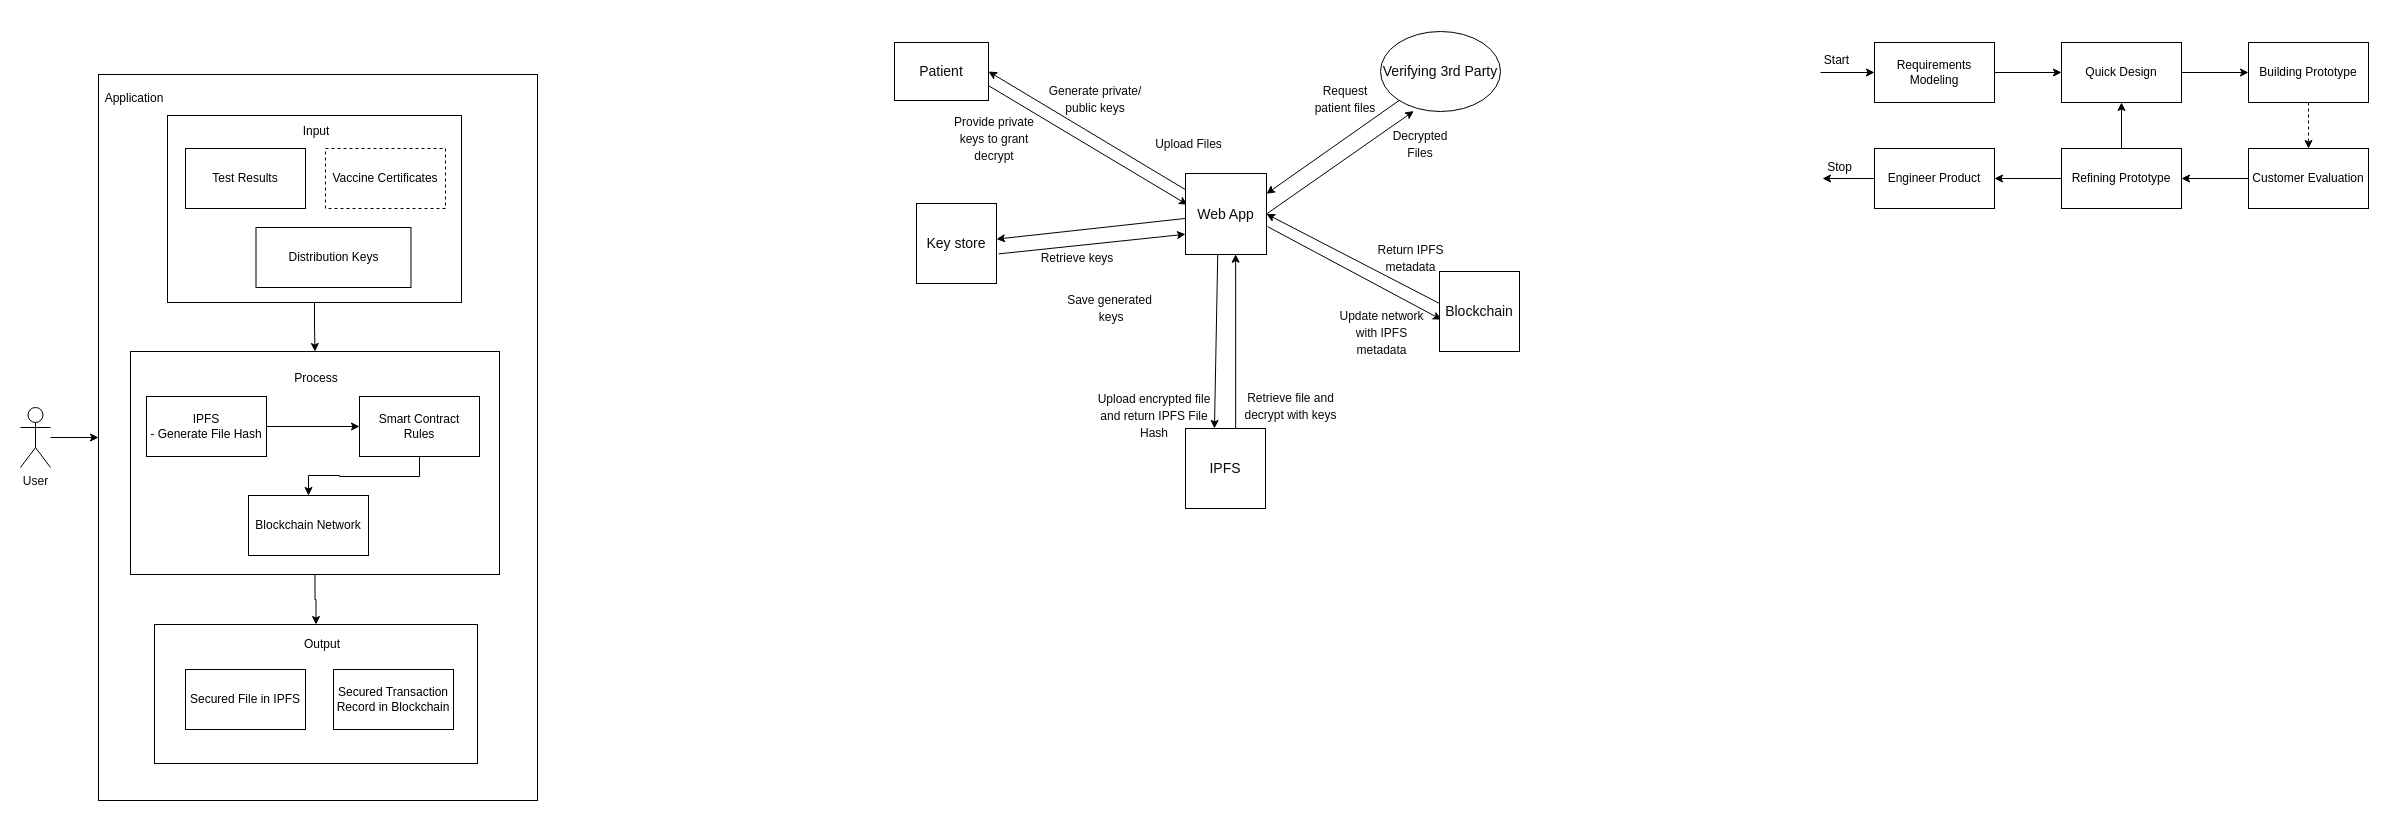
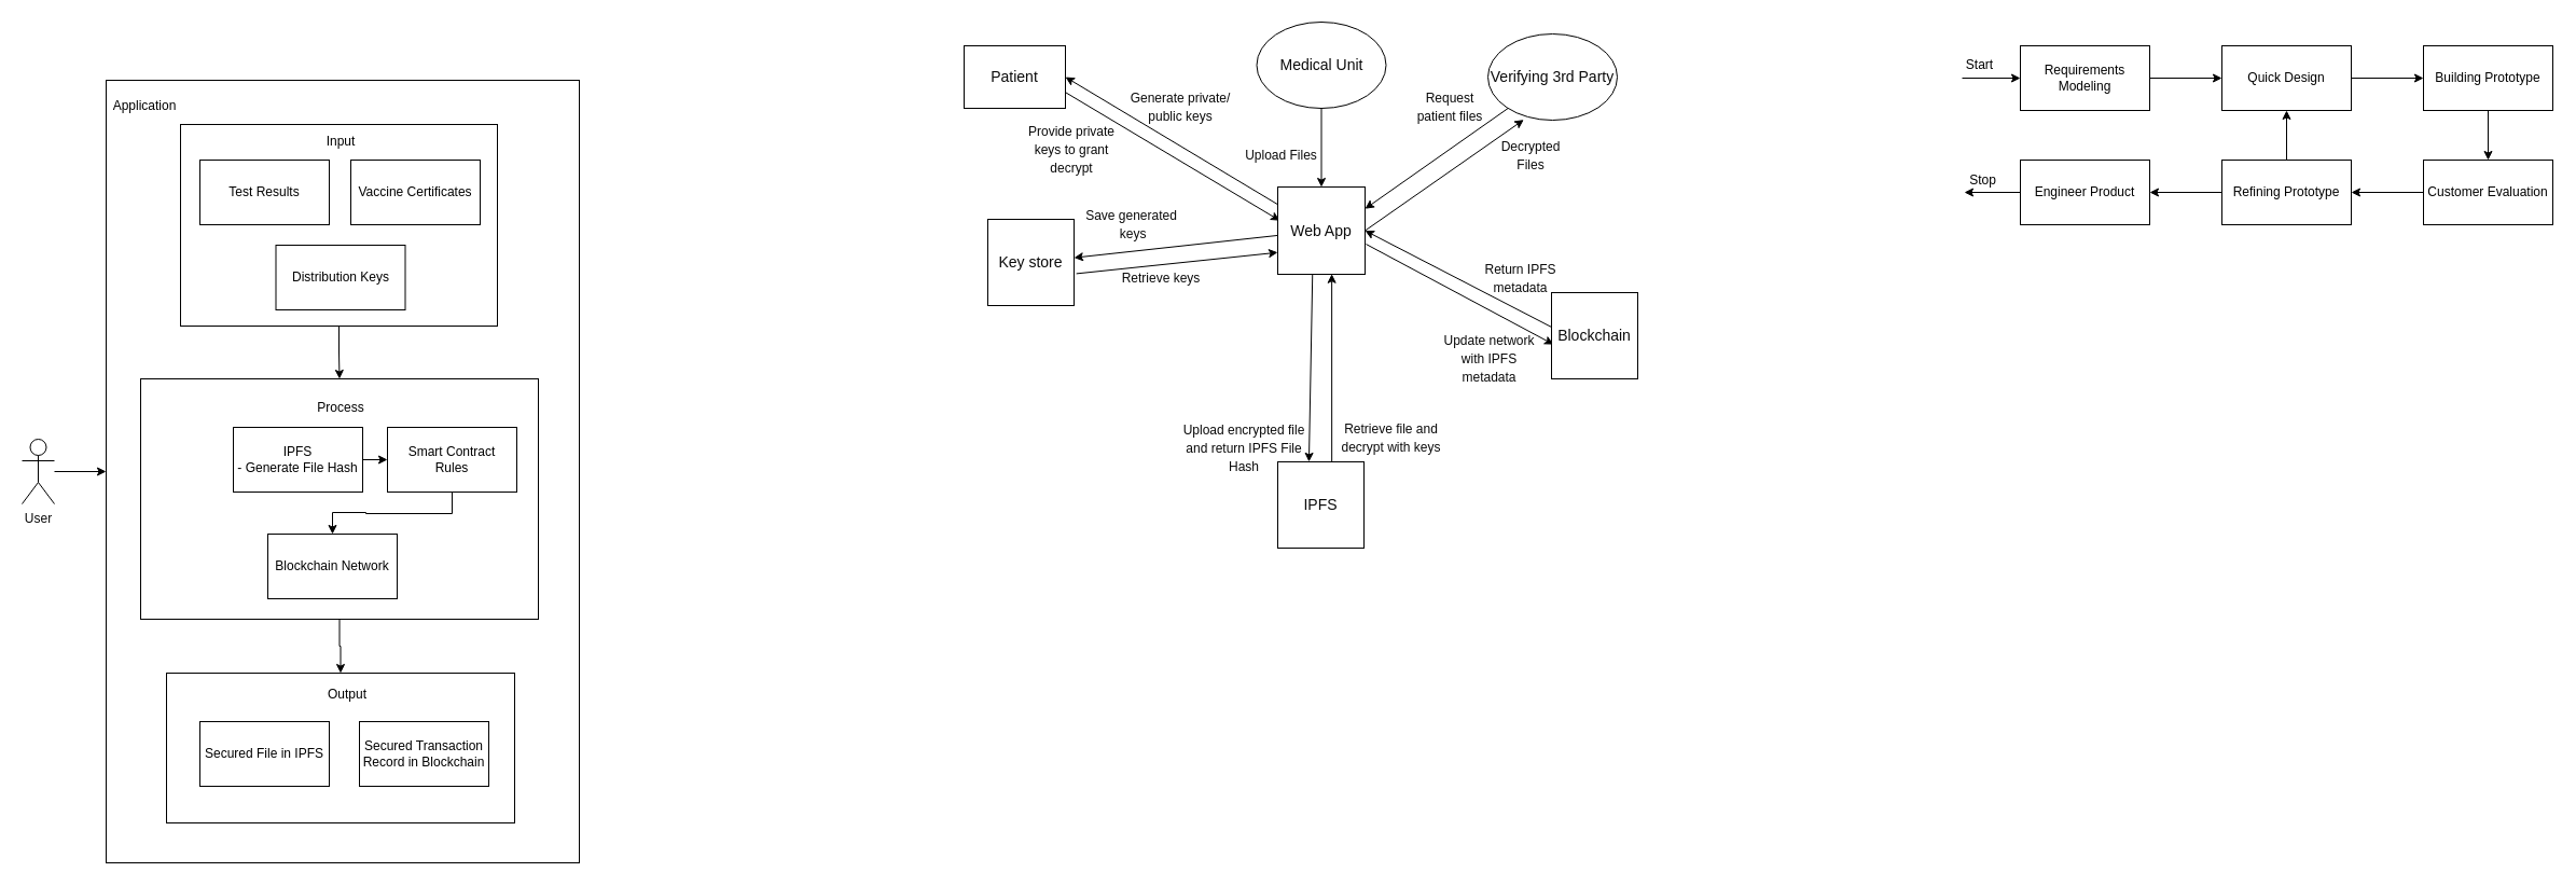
+ <mxCell id="27" value="Medical Unit" style="ellipse;whiteSpace=wrap;html=1;fontSize=14;fontColor=#0A0A0A;" parent="1" vertex="1"><mxGeometry x="1165.5" y="20" width="120" height="80" as="geometry" /></mxCell>
- <mxCell id="59" style="edgeStyle=orthogonalEdgeStyle;rounded=0;orthogonalLoop=1;jettySize=auto;html=1;entryX=0.5;entryY=0;entryDx=0;entryDy=0;startArrow=none;startFill=0;endArrow=classic;endFill=1;dashed=1;" edge="1" parent="1" source="60" target="62"><mxGeometry relative="1" as="geometry" /></mxCell>
+ <mxCell id="59" style="edgeStyle=orthogonalEdgeStyle;rounded=0;orthogonalLoop=1;jettySize=auto;html=1;entryX=0.5;entryY=0;entryDx=0;entryDy=0;startArrow=none;startFill=0;endArrow=classic;endFill=1;" edge="1" parent="1" source="60" target="62"><mxGeometry relative="1" as="geometry" /></mxCell>
+ <mxCell id="26" style="edgeStyle=none;rounded=0;orthogonalLoop=1;jettySize=auto;html=1;fontSize=14;fontColor=#0A0A0A;" parent="1" source="27" target="35" edge="1"><mxGeometry relative="1" as="geometry" /></mxCell>
- <mxCell id="8" value="Vaccine Certificates" style="rounded=0;whiteSpace=wrap;html=1;dashed=1;" parent="1" vertex="1"><mxGeometry x="325" y="148" width="120" height="60" as="geometry" /></mxCell>
+ <mxCell id="8" value="Vaccine Certificates" style="rounded=0;whiteSpace=wrap;html=1;" parent="1" vertex="1"><mxGeometry x="325" y="148" width="120" height="60" as="geometry" /></mxCell>
- <mxCell id="16" value="Distribution Keys" style="rounded=0;whiteSpace=wrap;html=1;" parent="1" vertex="1"><mxGeometry x="255.5" y="227" width="155" height="60" as="geometry" /></mxCell>
+ <mxCell id="16" value="Distribution Keys" style="rounded=0;whiteSpace=wrap;html=1;" parent="1" vertex="1"><mxGeometry x="255.5" y="227" width="120" height="60" as="geometry" /></mxCell>
- <mxCell id="46" value="&lt;font style=&quot;font-size: 12px&quot;&gt;Save generated&lt;br&gt;&amp;nbsp;keys&lt;/font&gt;" style="text;html=1;strokeColor=none;fillColor=none;align=center;verticalAlign=middle;whiteSpace=wrap;rounded=0;fontSize=14;fontColor=#0A0A0A;" parent="1" vertex="1"><mxGeometry x="1062" y="287" width="95" height="40" as="geometry" /></mxCell>
+ <mxCell id="46" value="&lt;font style=&quot;font-size: 12px&quot;&gt;Save generated&lt;br&gt;&amp;nbsp;keys&lt;/font&gt;" style="text;html=1;strokeColor=none;fillColor=none;align=center;verticalAlign=middle;whiteSpace=wrap;rounded=0;fontSize=14;fontColor=#0A0A0A;" parent="1" vertex="1"><mxGeometry x="1002" y="187" width="95" height="40" as="geometry" /></mxCell>
- <mxCell id="13" value="IPFS&lt;br&gt;- Generate File Hash" style="rounded=0;whiteSpace=wrap;html=1;" parent="1" vertex="1"><mxGeometry x="146" y="396" width="120" height="60" as="geometry" /></mxCell>
+ <mxCell id="13" value="IPFS&lt;br&gt;- Generate File Hash" style="rounded=0;whiteSpace=wrap;html=1;" parent="1" vertex="1"><mxGeometry x="216" y="396" width="120" height="60" as="geometry" /></mxCell>
